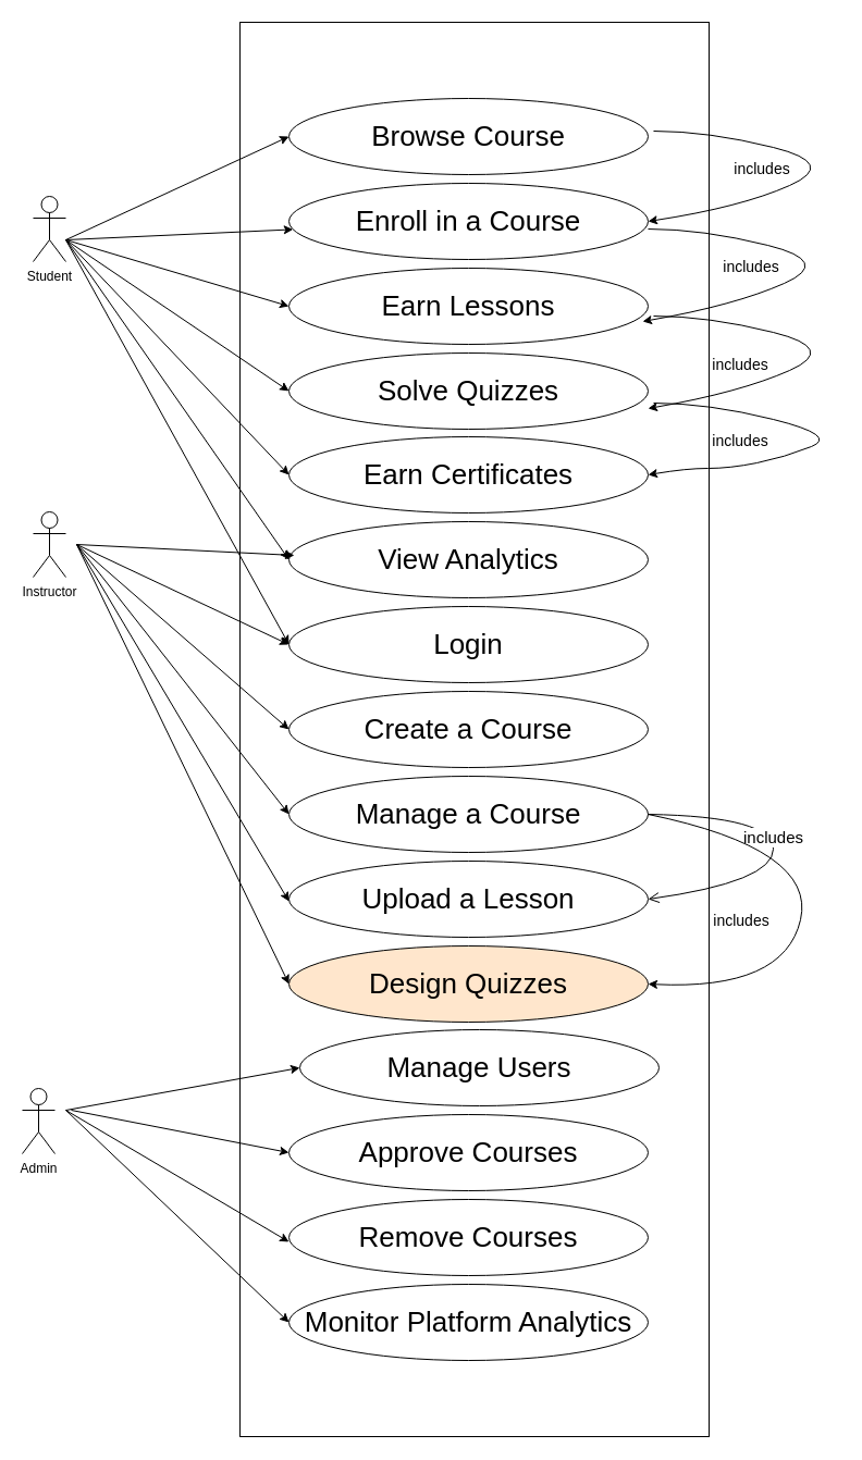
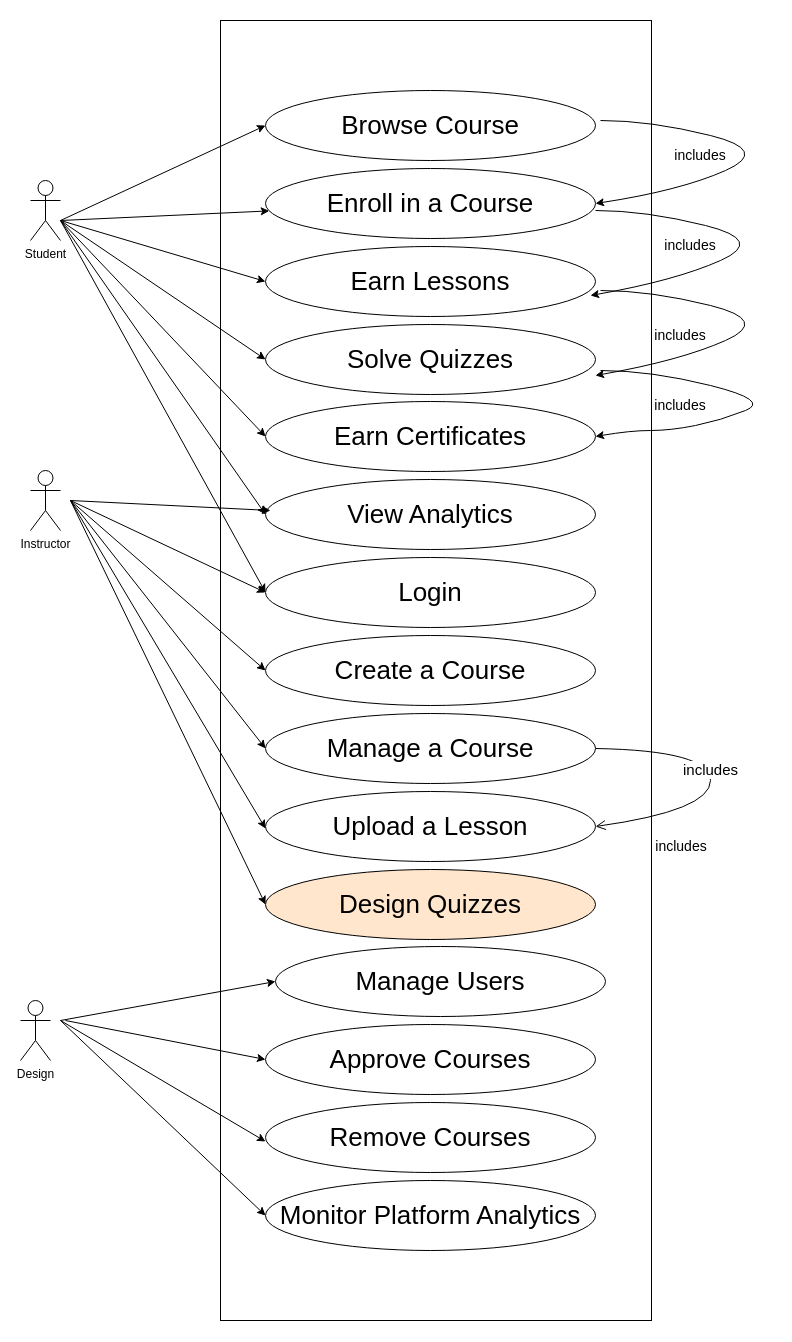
- <mxCell id="47" value="" style="curved=1;endArrow=classic;html=1;rounded=0;exitX=1;exitY=0.5;exitDx=0;exitDy=0;entryX=1;entryY=0.5;entryDx=0;entryDy=0;" edge="1" parent="1" source="31" target="33"><mxGeometry width="50" height="50" relative="1" as="geometry"><mxPoint x="720" y="860" as="sourcePoint" /><mxPoint x="670" y="910" as="targetPoint" /><Array as="points"><mxPoint x="750" y="780" /><mxPoint x="720" y="910" /></Array></mxGeometry></mxCell>
- <mxCell id="4" value="Admin" style="shape=umlActor;verticalLabelPosition=bottom;verticalAlign=top;html=1;" vertex="1" parent="1"><mxGeometry x="20" y="1000" width="30" height="60" as="geometry" /></mxCell>
+ <mxCell id="4" value="Design" style="shape=umlActor;verticalLabelPosition=bottom;verticalAlign=top;html=1;" vertex="1" parent="1"><mxGeometry x="20" y="1000" width="30" height="60" as="geometry" /></mxCell>
